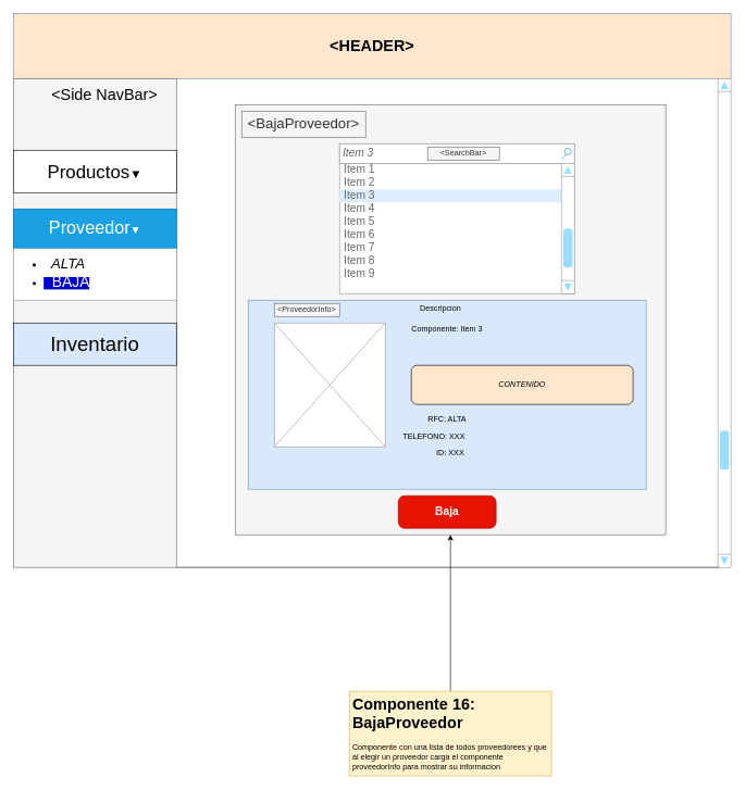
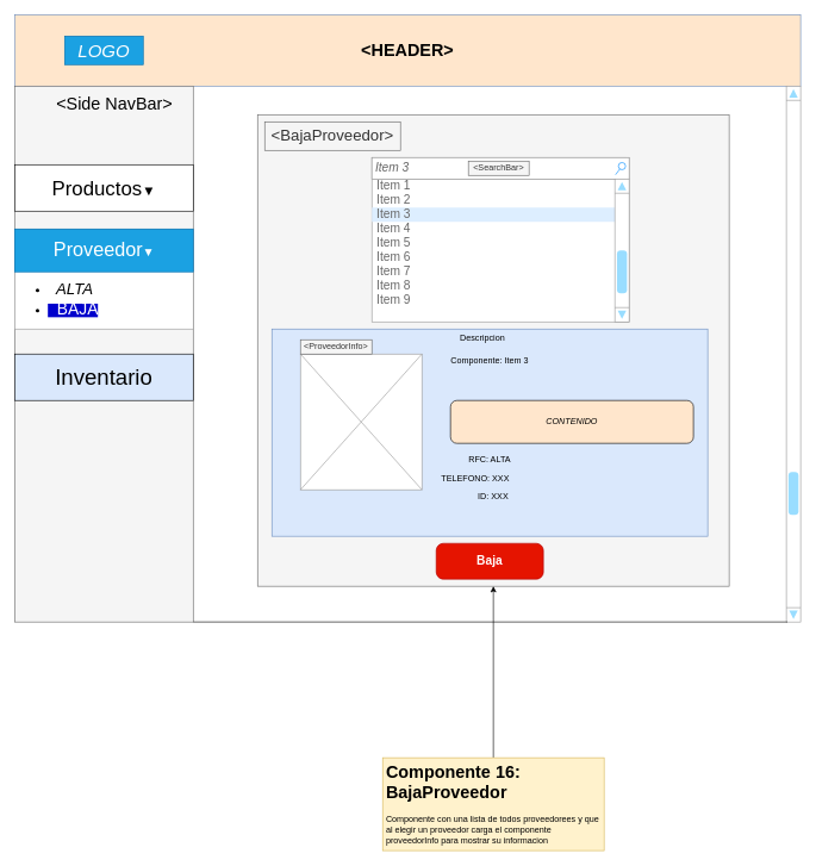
+ <mxCell id="7" value="&lt;i&gt;&lt;font style=&quot;font-size: 25px&quot;&gt;LOGO&lt;/font&gt;&lt;/i&gt;" style="text;html=1;strokeColor=#006EAF;fillColor=#1ba1e2;align=center;verticalAlign=middle;whiteSpace=wrap;rounded=0;fontColor=#ffffff;" parent="1" vertex="1"><mxGeometry x="90" y="50" width="110" height="40" as="geometry" /></mxCell>
- <mxCell id="27" value="&amp;lt;SearchBar&amp;gt;" style="text;html=1;strokeColor=#666666;fillColor=#f5f5f5;align=center;verticalAlign=middle;whiteSpace=wrap;rounded=0;fontColor=#333333;" parent="14" vertex="1"><mxGeometry x="135" y="5" width="110" height="20" as="geometry" /></mxCell>
+ <mxCell id="27" value="&amp;lt;SearchBar&amp;gt;" style="text;html=1;strokeColor=#666666;fillColor=#f5f5f5;align=center;verticalAlign=middle;whiteSpace=wrap;rounded=0;fontColor=#333333;" parent="14" vertex="1"><mxGeometry x="135" y="5" width="85" height="20" as="geometry" /></mxCell>
- <mxCell id="36" value="&amp;lt;ProveedorInfo&amp;gt;" style="text;html=1;strokeColor=#666666;fillColor=#f5f5f5;align=center;verticalAlign=middle;whiteSpace=wrap;rounded=0;fontColor=#333333;" parent="1" vertex="1"><mxGeometry x="420" y="465" width="100" height="20" as="geometry" /></mxCell>
+ <mxCell id="36" value="&amp;lt;ProveedorInfo&amp;gt;" style="text;html=1;strokeColor=#666666;fillColor=#f5f5f5;align=center;verticalAlign=middle;whiteSpace=wrap;rounded=0;fontColor=#333333;" parent="1" vertex="1"><mxGeometry x="420" y="475" width="100" height="20" as="geometry" /></mxCell>
